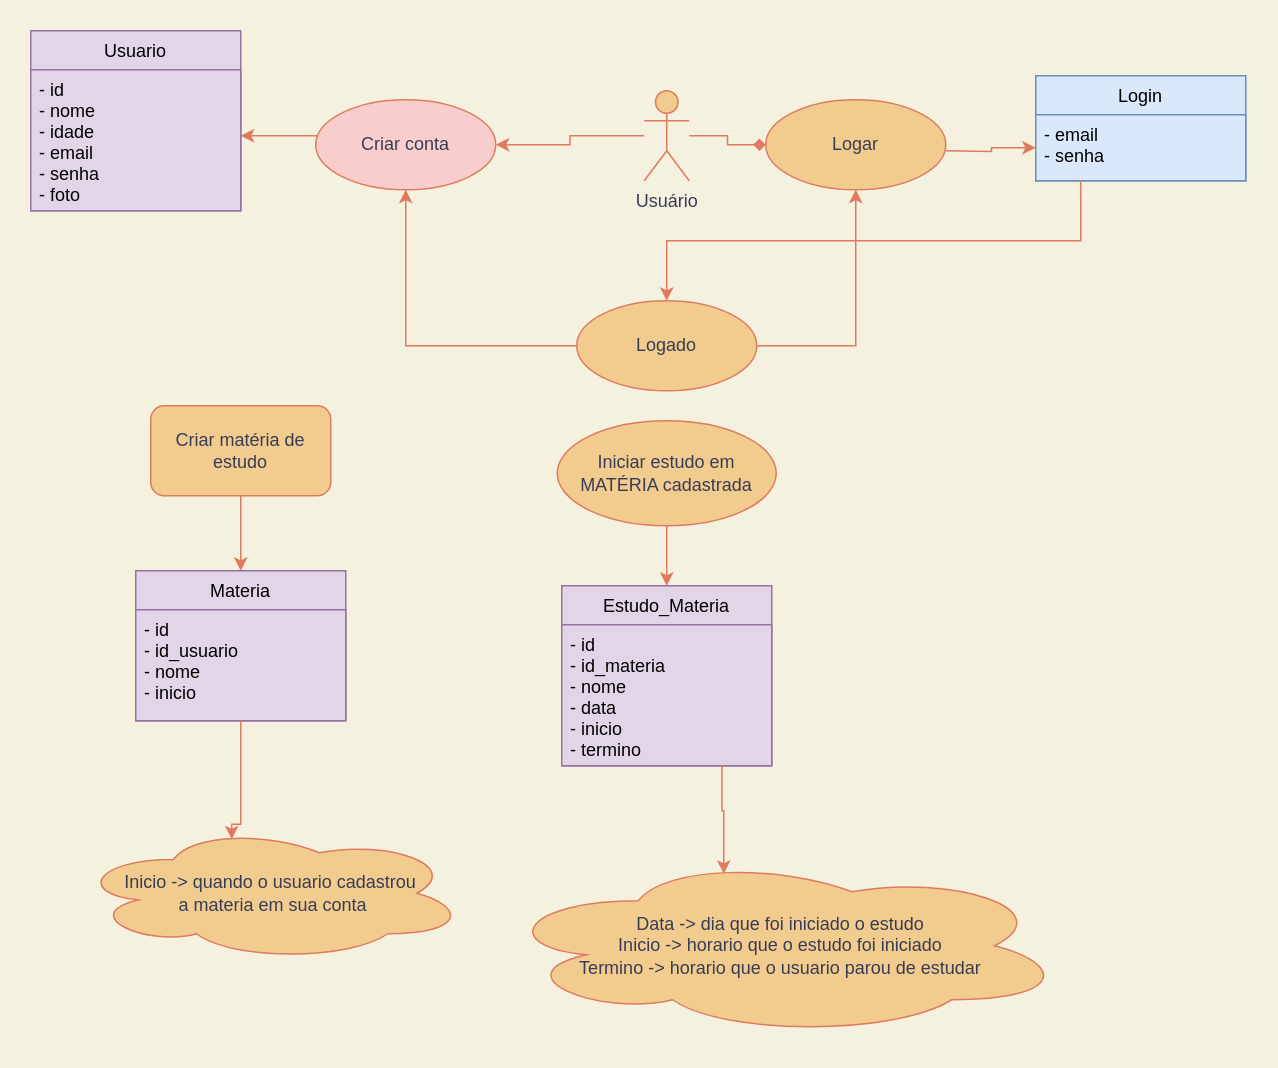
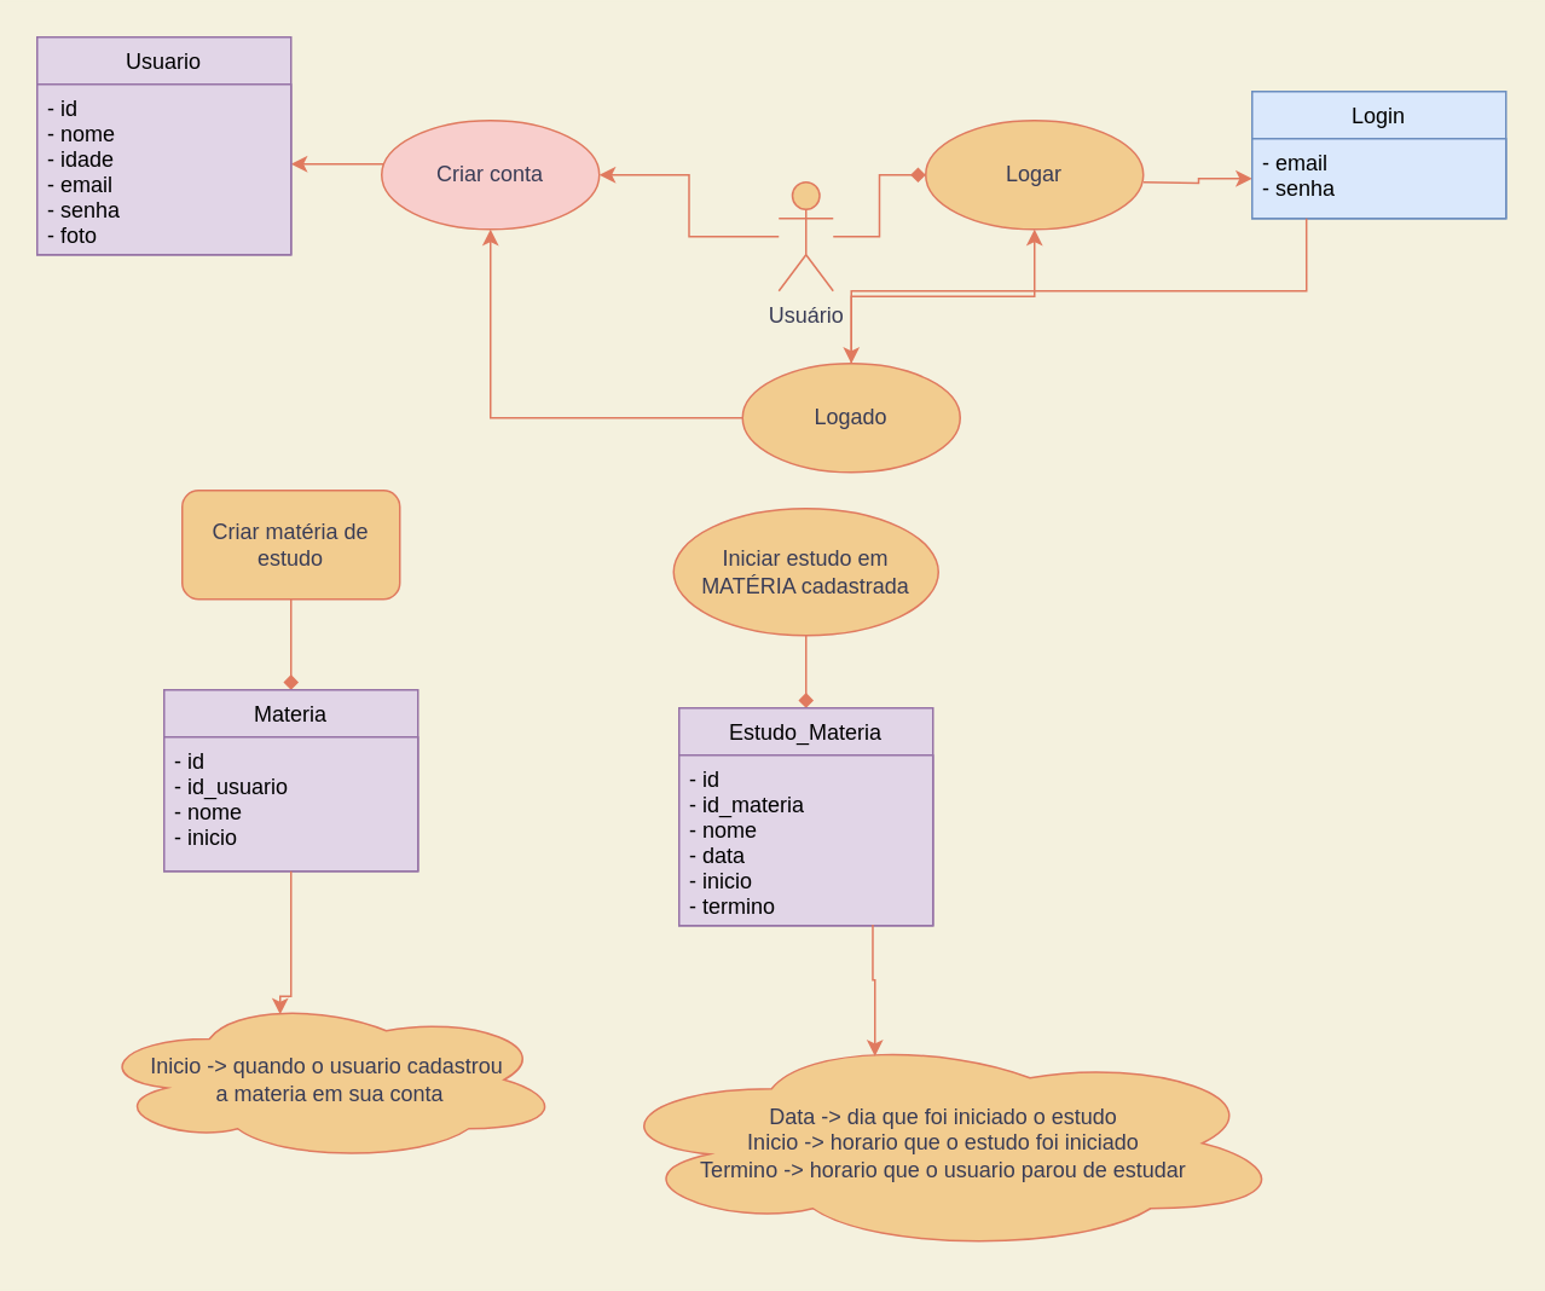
- <mxCell id="4" value="Usuário" style="shape=umlActor;verticalLabelPosition=bottom;verticalAlign=top;html=1;fillColor=#F2CC8F;strokeColor=#E07A5F;fontColor=#393C56;" vertex="1" parent="1"><mxGeometry x="429" y="60" width="30" height="60" as="geometry" /></mxCell>
+ <mxCell id="4" value="Usuário" style="shape=umlActor;verticalLabelPosition=bottom;verticalAlign=top;html=1;fillColor=#F2CC8F;strokeColor=#E07A5F;fontColor=#393C56;" vertex="1" parent="1"><mxGeometry x="429" y="100" width="30" height="60" as="geometry" /></mxCell>
- <mxCell id="16" value="Logado" style="ellipse;whiteSpace=wrap;html=1;verticalAlign=middle;fillColor=#F2CC8F;strokeColor=#E07A5F;fontColor=#393C56;" vertex="1" parent="1"><mxGeometry x="384" y="200" width="120" height="60" as="geometry" /></mxCell>
+ <mxCell id="16" value="Logado" style="ellipse;whiteSpace=wrap;html=1;verticalAlign=middle;fillColor=#F2CC8F;strokeColor=#E07A5F;fontColor=#393C56;" vertex="1" parent="1"><mxGeometry x="409" y="200" width="120" height="60" as="geometry" /></mxCell>
- <mxCell id="17" style="edgeStyle=orthogonalEdgeStyle;rounded=0;orthogonalLoop=1;jettySize=auto;html=1;entryX=0.5;entryY=0;entryDx=0;entryDy=0;fontColor=#393C56;strokeColor=#E07A5F;fillColor=#F2CC8F;" edge="1" parent="1" source="18" target="19"><mxGeometry relative="1" as="geometry" /></mxCell>
+ <mxCell id="17" style="edgeStyle=orthogonalEdgeStyle;rounded=0;orthogonalLoop=1;jettySize=auto;html=1;entryX=0.5;entryY=0;entryDx=0;entryDy=0;fontColor=#393C56;strokeColor=#E07A5F;fillColor=#F2CC8F;endArrow=diamond;" edge="1" parent="1" source="18" target="19"><mxGeometry relative="1" as="geometry" /></mxCell>
- <mxCell id="21" value="" style="edgeStyle=orthogonalEdgeStyle;rounded=0;orthogonalLoop=1;jettySize=auto;html=1;fontColor=#393C56;strokeColor=#E07A5F;fillColor=#F2CC8F;entryX=0.5;entryY=0;entryDx=0;entryDy=0;" edge="1" parent="1" source="22" target="23"><mxGeometry relative="1" as="geometry"><mxPoint x="444" y="435" as="targetPoint" /></mxGeometry></mxCell>
+ <mxCell id="21" value="" style="edgeStyle=orthogonalEdgeStyle;rounded=0;orthogonalLoop=1;jettySize=auto;html=1;fontColor=#393C56;strokeColor=#E07A5F;fillColor=#F2CC8F;entryX=0.5;entryY=0;entryDx=0;entryDy=0;endArrow=diamond;" edge="1" parent="1" source="22" target="23"><mxGeometry relative="1" as="geometry"><mxPoint x="444" y="435" as="targetPoint" /></mxGeometry></mxCell>
